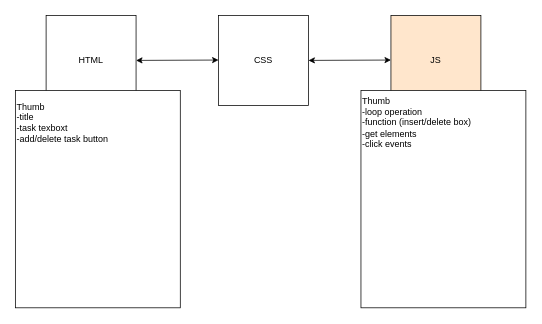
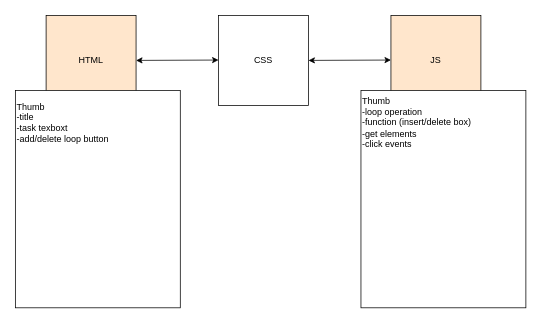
- <mxCell id="2" value="HTML" style="whiteSpace=wrap;html=1;aspect=fixed;" vertex="1" parent="1"><mxGeometry x="61" y="20" width="120" height="120" as="geometry" /></mxCell>
+ <mxCell id="2" value="HTML" style="whiteSpace=wrap;html=1;aspect=fixed;fillColor=#ffe6cc;" vertex="1" parent="1"><mxGeometry x="61" y="20" width="120" height="120" as="geometry" /></mxCell>
- <mxCell id="7" value="Thumb&lt;br&gt;-title&lt;br&gt;-task texboxt&lt;br&gt;-add/delete task button" style="html=1;align=left;spacingTop=-205;" vertex="1" parent="1"><mxGeometry x="20" y="120" width="220" height="290" as="geometry" /></mxCell>
+ <mxCell id="7" value="Thumb&lt;br&gt;-title&lt;br&gt;-task texboxt&lt;br&gt;-add/delete loop button" style="html=1;align=left;spacingTop=-205;" vertex="1" parent="1"><mxGeometry x="20" y="120" width="220" height="290" as="geometry" /></mxCell>
